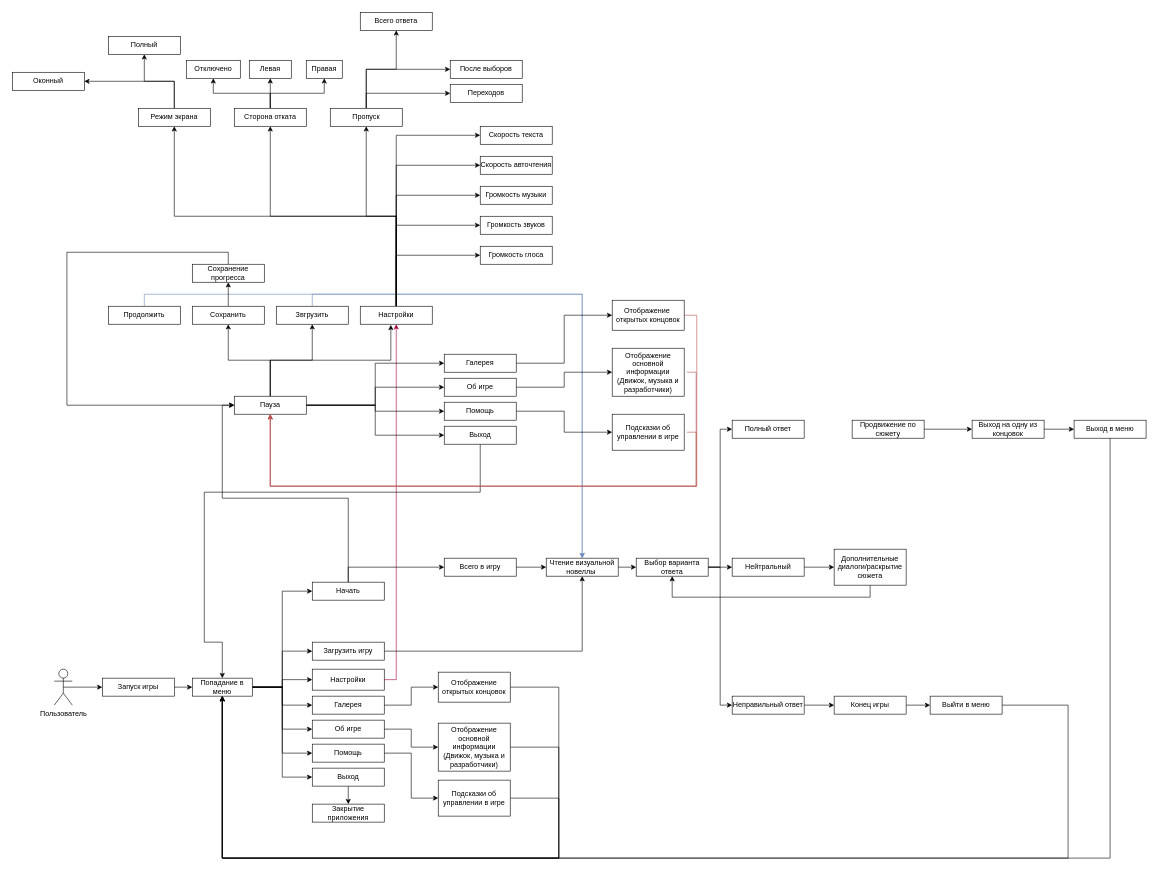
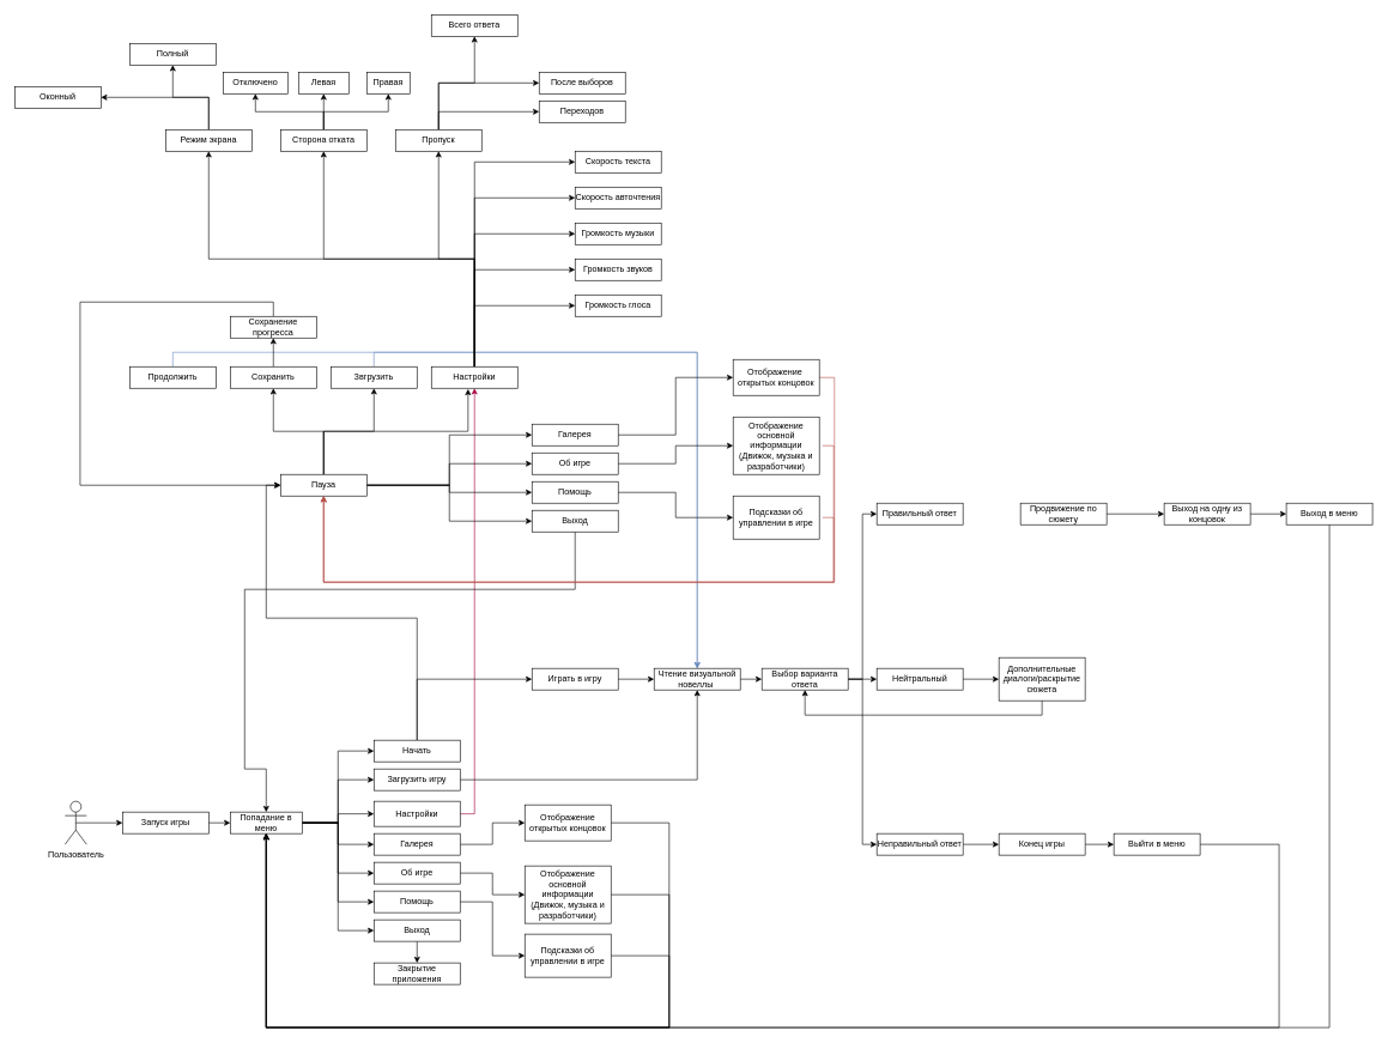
- <mxCell id="71" value="Полный ответ" style="rounded=0;whiteSpace=wrap;html=1;" parent="1" vertex="1"><mxGeometry x="1220" y="700" width="120" height="30" as="geometry" /></mxCell>
+ <mxCell id="71" value="Правильный ответ" style="rounded=0;whiteSpace=wrap;html=1;" parent="1" vertex="1"><mxGeometry x="1220" y="700" width="120" height="30" as="geometry" /></mxCell>
- <mxCell id="28" value="Всего в игру" style="rounded=0;whiteSpace=wrap;html=1;" parent="1" vertex="1"><mxGeometry x="740" y="930" width="120" height="30" as="geometry" /></mxCell>
+ <mxCell id="28" value="Играть в игру" style="rounded=0;whiteSpace=wrap;html=1;" parent="1" vertex="1"><mxGeometry x="740" y="930" width="120" height="30" as="geometry" /></mxCell>
- <mxCell id="20" value="Начать" style="rounded=0;whiteSpace=wrap;html=1;" parent="1" vertex="1"><mxGeometry x="520" y="970" width="120" height="30" as="geometry" /></mxCell>
+ <mxCell id="20" value="Начать" style="rounded=0;whiteSpace=wrap;html=1;" parent="1" vertex="1"><mxGeometry x="520" y="1030" width="120" height="30" as="geometry" /></mxCell>
